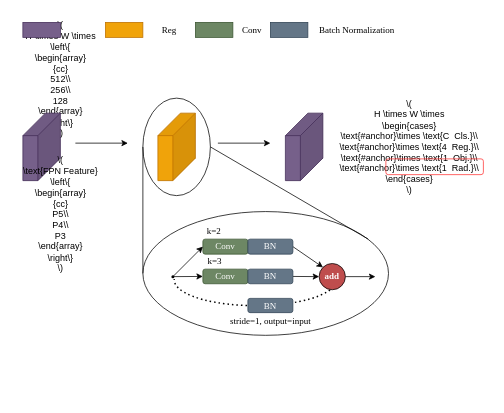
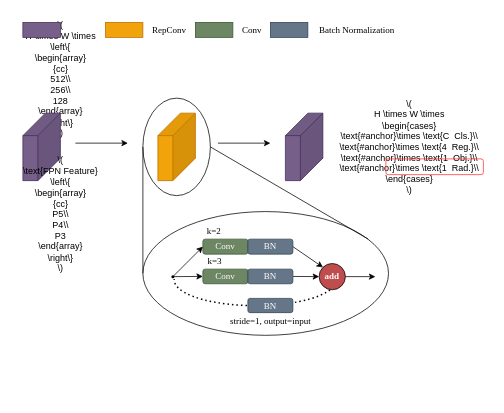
- <mxCell id="7" value="Reg" style="text;html=1;align=center;verticalAlign=middle;resizable=0;points=[];autosize=1;strokeColor=none;fillColor=none;fontFamily=Georgia;" parent="1" vertex="1"><mxGeometry x="190" y="24" width="70" height="30" as="geometry" /></mxCell>
+ <mxCell id="7" value="RepConv" style="text;html=1;align=center;verticalAlign=middle;resizable=0;points=[];autosize=1;strokeColor=none;fillColor=none;fontFamily=Georgia;" parent="1" vertex="1"><mxGeometry x="190" y="24" width="70" height="30" as="geometry" /></mxCell>
